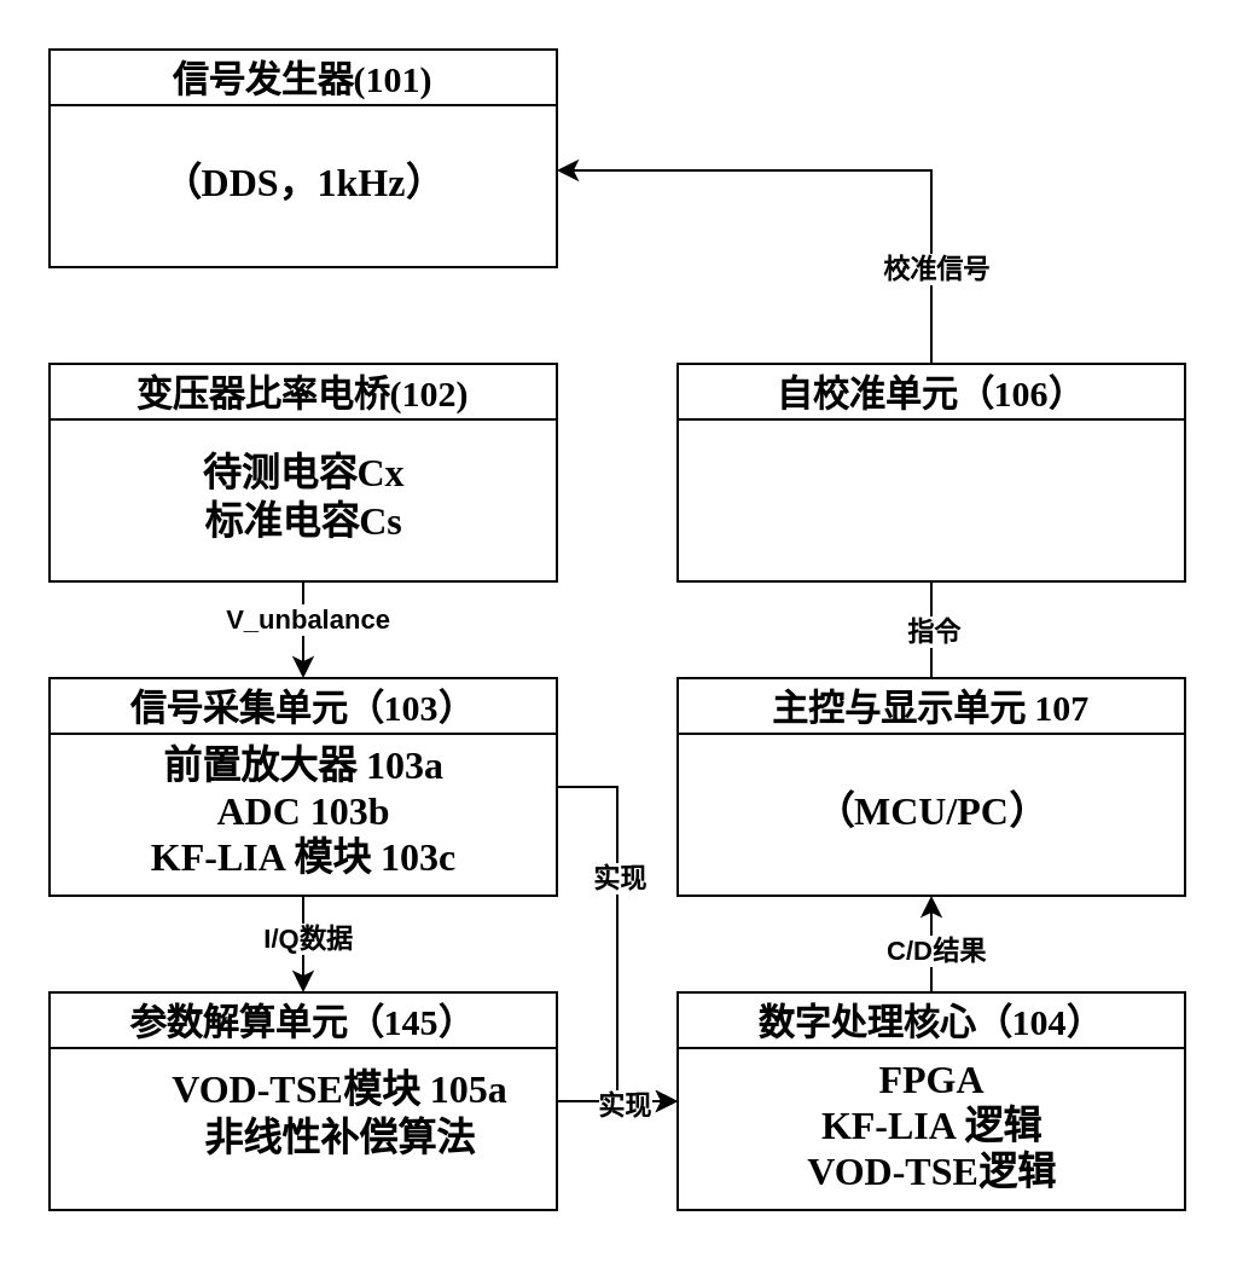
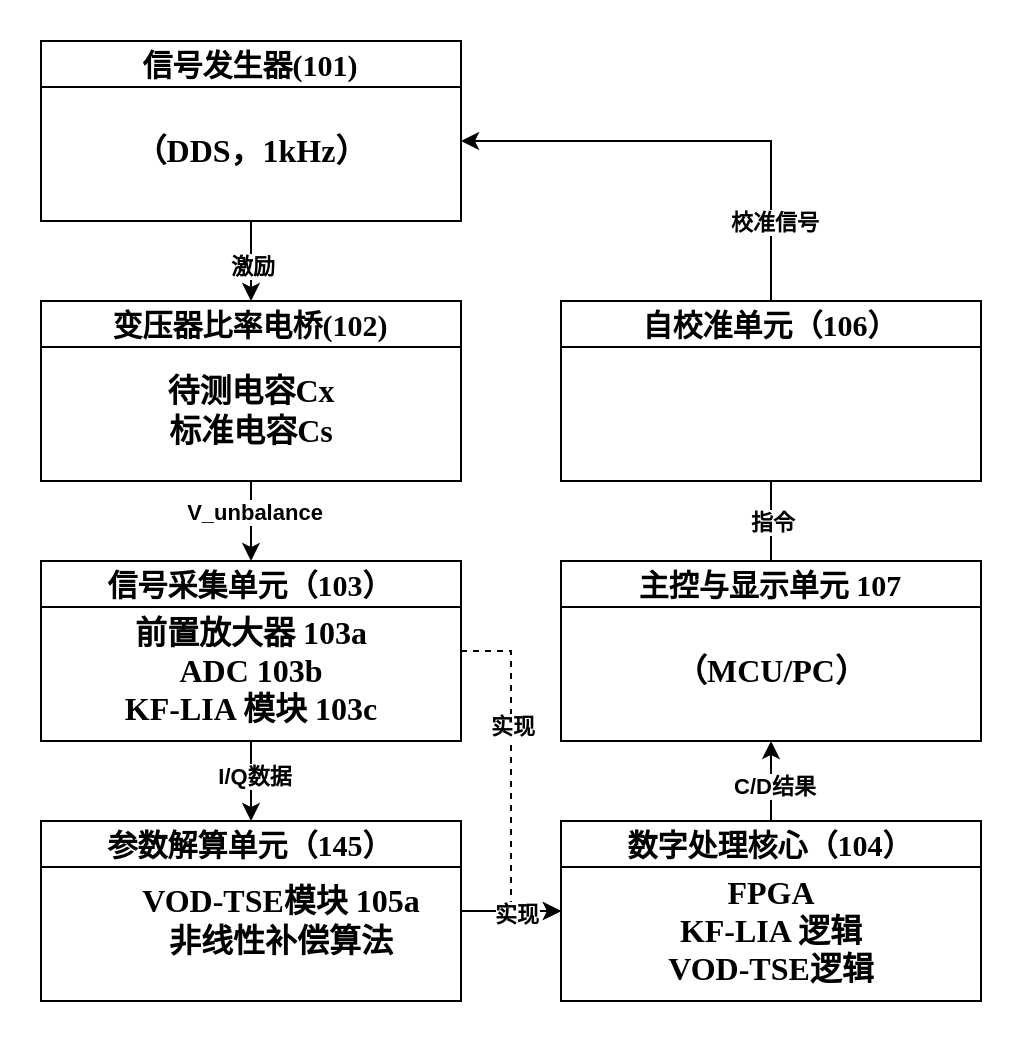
+ <mxCell id="2" style="edgeStyle=orthogonalEdgeStyle;rounded=0;orthogonalLoop=1;jettySize=auto;html=1;exitX=0.5;exitY=1;exitDx=0;exitDy=0;entryX=0.5;entryY=0;entryDx=0;entryDy=0;" edge="1" parent="1" source="4" target="8"><mxGeometry relative="1" as="geometry" /></mxCell>
+ <mxCell id="3" value="激励" style="edgeLabel;html=1;align=center;verticalAlign=middle;resizable=0;points=[];fontStyle=1" vertex="1" connectable="0" parent="2"><mxGeometry x="0.105" relative="1" as="geometry"><mxPoint as="offset" /></mxGeometry></mxCell>
- <mxCell id="12" style="edgeStyle=orthogonalEdgeStyle;rounded=0;orthogonalLoop=1;jettySize=auto;html=1;entryX=0;entryY=0.5;entryDx=0;entryDy=0;" edge="1" parent="1" source="14" target="22"><mxGeometry relative="1" as="geometry" /></mxCell>
+ <mxCell id="12" style="edgeStyle=orthogonalEdgeStyle;rounded=0;orthogonalLoop=1;jettySize=auto;html=1;entryX=0;entryY=0.5;entryDx=0;entryDy=0;dashed=1;" edge="1" parent="1" source="14" target="22"><mxGeometry relative="1" as="geometry" /></mxCell>
